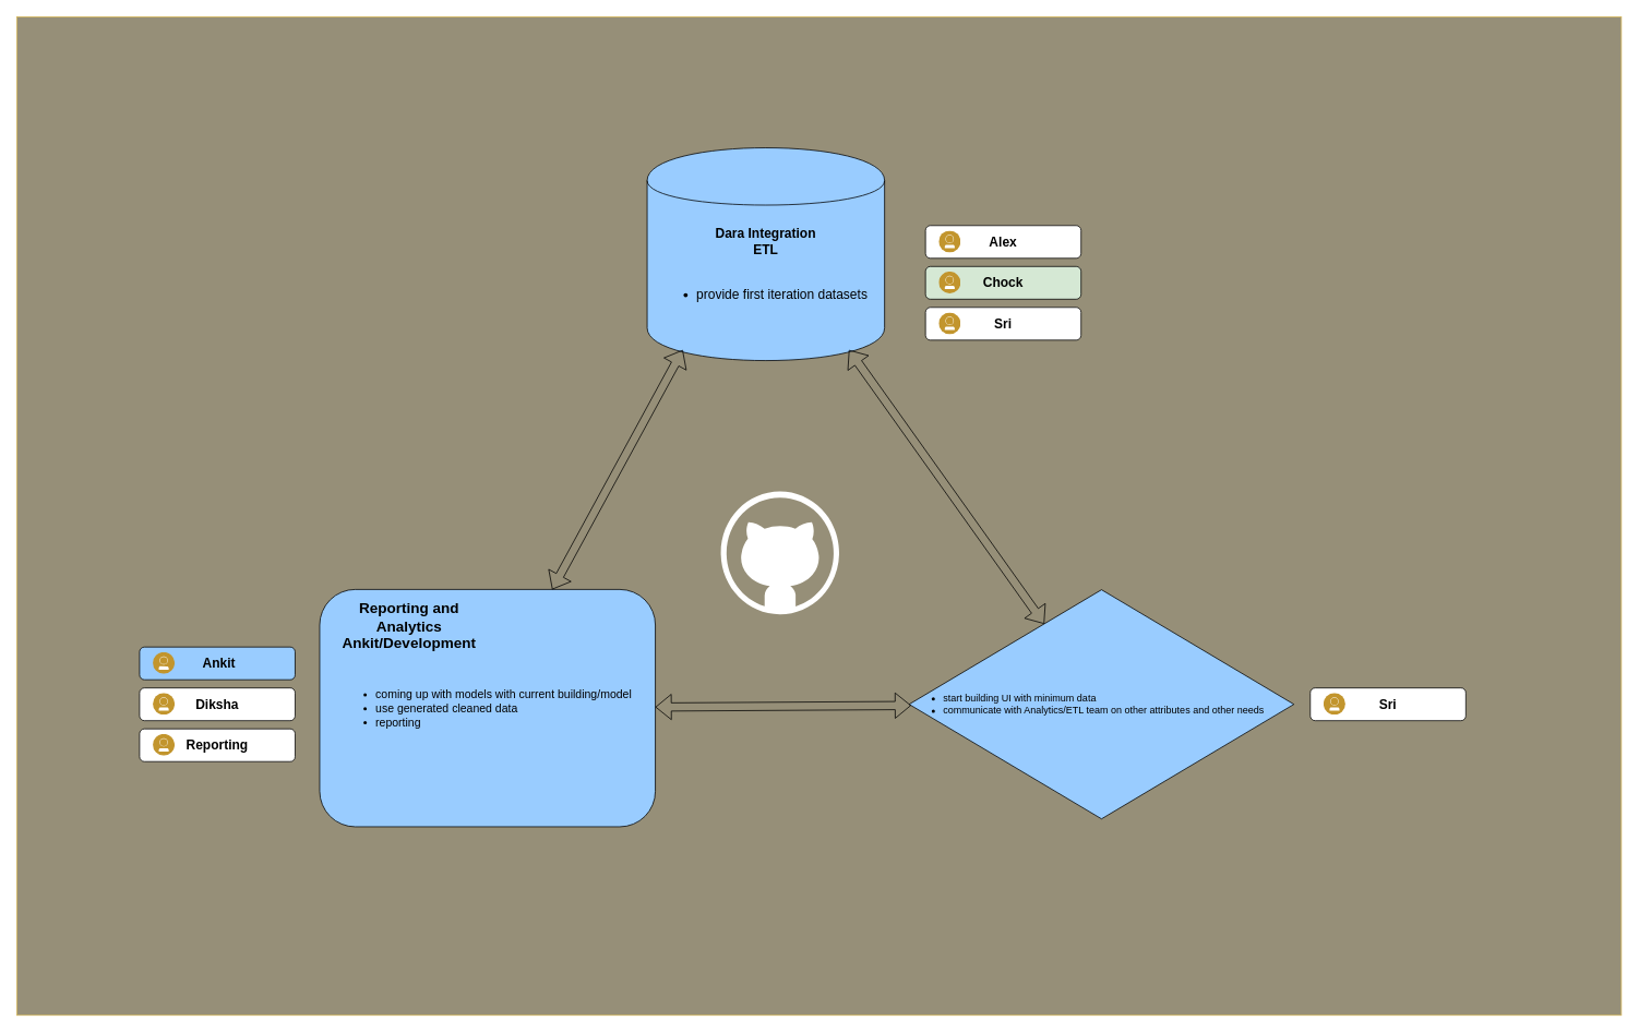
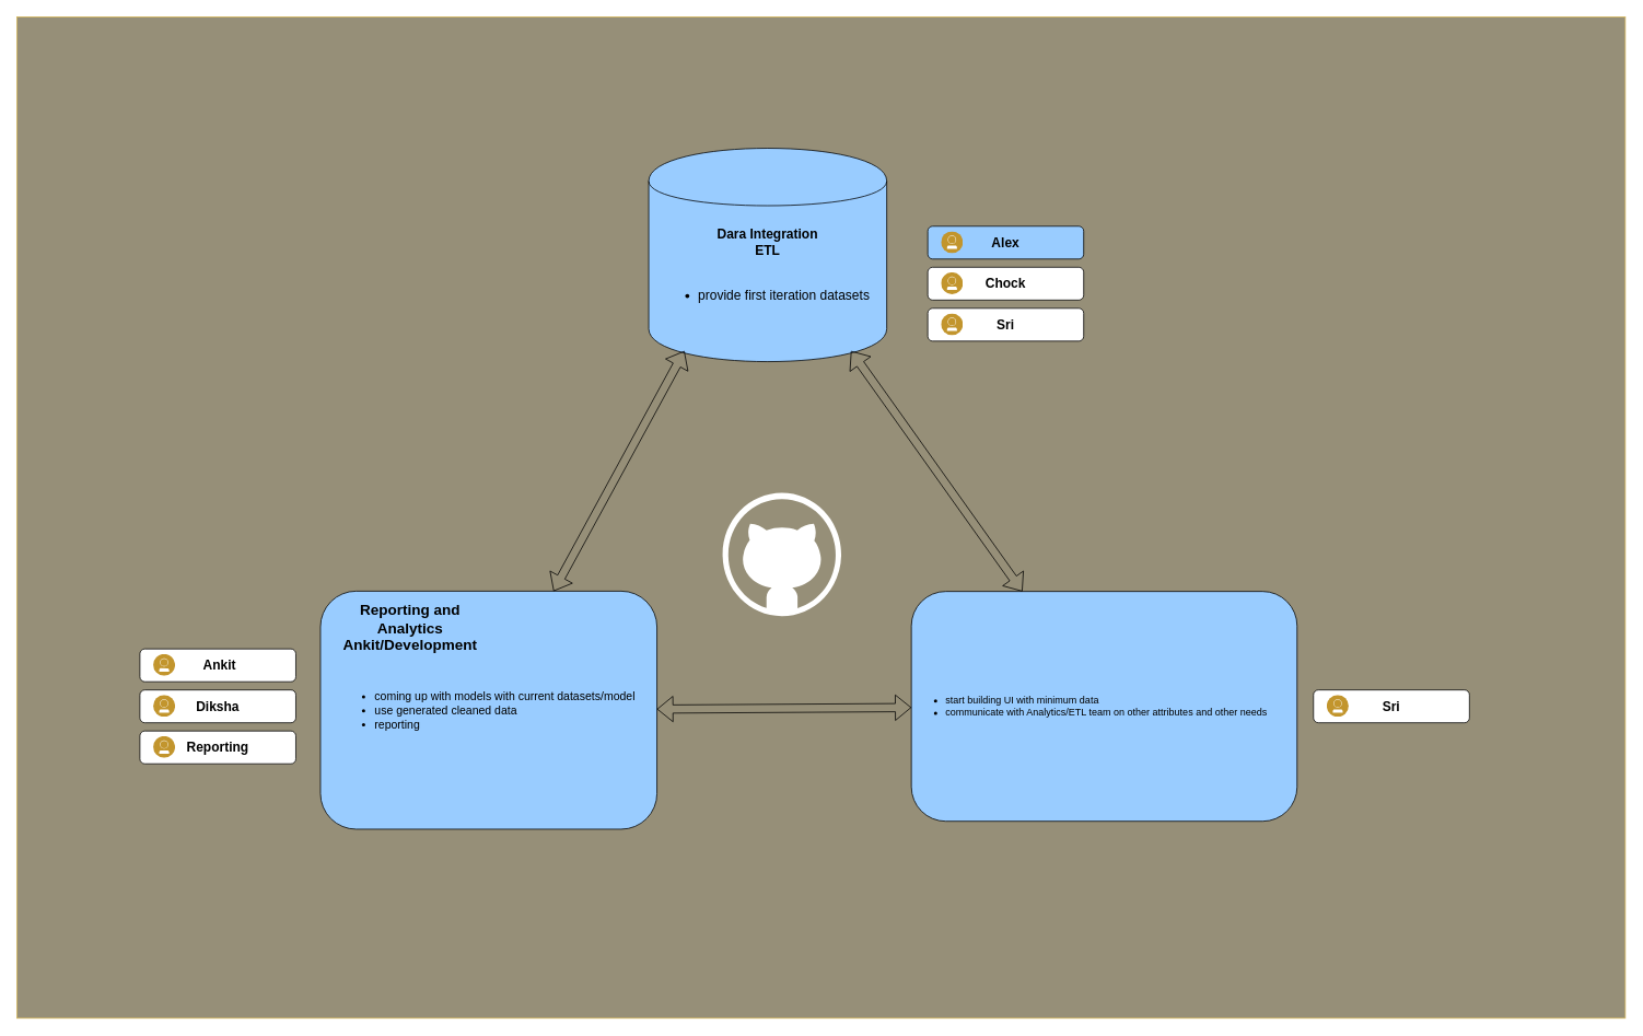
- <mxCell id="25" value="&lt;font style=&quot;font-size: 16px&quot;&gt;&lt;b&gt;Alex&lt;/b&gt;&lt;/font&gt;" style="rounded=1;whiteSpace=wrap;html=1;fillColor=#FFFFFF;" parent="24" vertex="1"><mxGeometry width="190" height="40" as="geometry" /></mxCell>
+ <mxCell id="25" value="&lt;font style=&quot;font-size: 16px&quot;&gt;&lt;b&gt;Alex&lt;/b&gt;&lt;/font&gt;" style="rounded=1;whiteSpace=wrap;html=1;fillColor=#99ccff;" parent="24" vertex="1"><mxGeometry width="190" height="40" as="geometry" /></mxCell>
- <mxCell id="31" value="Chock" style="rounded=1;whiteSpace=wrap;html=1;fillColor=#d5e8d4;fontSize=16;fontStyle=1;" parent="30" vertex="1"><mxGeometry width="190" height="40" as="geometry" /></mxCell>
+ <mxCell id="31" value="Chock" style="rounded=1;whiteSpace=wrap;html=1;fillColor=#FFFFFF;fontSize=16;fontStyle=1" parent="30" vertex="1"><mxGeometry width="190" height="40" as="geometry" /></mxCell>
- <mxCell id="15" value="&lt;font style=&quot;font-size: 16px&quot;&gt;&lt;b&gt;&amp;nbsp;Ankit&lt;/b&gt;&lt;/font&gt;" style="rounded=1;whiteSpace=wrap;html=1;fillColor=#99ccff;" parent="14" vertex="1"><mxGeometry width="190" height="40" as="geometry" /></mxCell>
+ <mxCell id="15" value="&lt;font style=&quot;font-size: 16px&quot;&gt;&lt;b&gt;&amp;nbsp;Ankit&lt;/b&gt;&lt;/font&gt;" style="rounded=1;whiteSpace=wrap;html=1;fillColor=#FFFFFF;" parent="14" vertex="1"><mxGeometry width="190" height="40" as="geometry" /></mxCell>
- <mxCell id="4" value="&lt;ul&gt;&lt;li&gt;start building UI with minimum data&lt;/li&gt;&lt;li&gt;communicate with Analytics/ETL team on other attributes and other needs&amp;nbsp;&lt;/li&gt;&lt;/ul&gt;" style="rhombus;whiteSpace=wrap;html=1;fillColor=#99CCFF;align=left;" parent="3" vertex="1"><mxGeometry x="0.005" width="469.995" height="280" as="geometry" /></mxCell>
+ <mxCell id="4" value="&lt;ul&gt;&lt;li&gt;start building UI with minimum data&lt;/li&gt;&lt;li&gt;communicate with Analytics/ETL team on other attributes and other needs&amp;nbsp;&lt;/li&gt;&lt;/ul&gt;" style="rounded=1;whiteSpace=wrap;html=1;fillColor=#99CCFF;align=left;" parent="3" vertex="1"><mxGeometry x="0.005" width="469.995" height="280" as="geometry" /></mxCell>
- <mxCell id="7" value="&lt;ul style=&quot;font-size: 14px&quot;&gt;&lt;li&gt;&lt;span&gt;coming up with models with current building/model&lt;/span&gt;&lt;/li&gt;&lt;li style=&quot;text-align: left&quot;&gt;use generated cleaned data&lt;/li&gt;&lt;li style=&quot;text-align: left&quot;&gt;reporting&amp;nbsp;&lt;/li&gt;&lt;/ul&gt;" style="rounded=1;whiteSpace=wrap;html=1;fillColor=#99CCFF;" parent="6" vertex="1"><mxGeometry width="410" height="290" as="geometry" /></mxCell>
+ <mxCell id="7" value="&lt;ul style=&quot;font-size: 14px&quot;&gt;&lt;li&gt;&lt;span&gt;coming up with models with current datasets/model&lt;/span&gt;&lt;/li&gt;&lt;li style=&quot;text-align: left&quot;&gt;use generated cleaned data&lt;/li&gt;&lt;li style=&quot;text-align: left&quot;&gt;reporting&amp;nbsp;&lt;/li&gt;&lt;/ul&gt;" style="rounded=1;whiteSpace=wrap;html=1;fillColor=#99CCFF;" parent="6" vertex="1"><mxGeometry width="410" height="290" as="geometry" /></mxCell>
